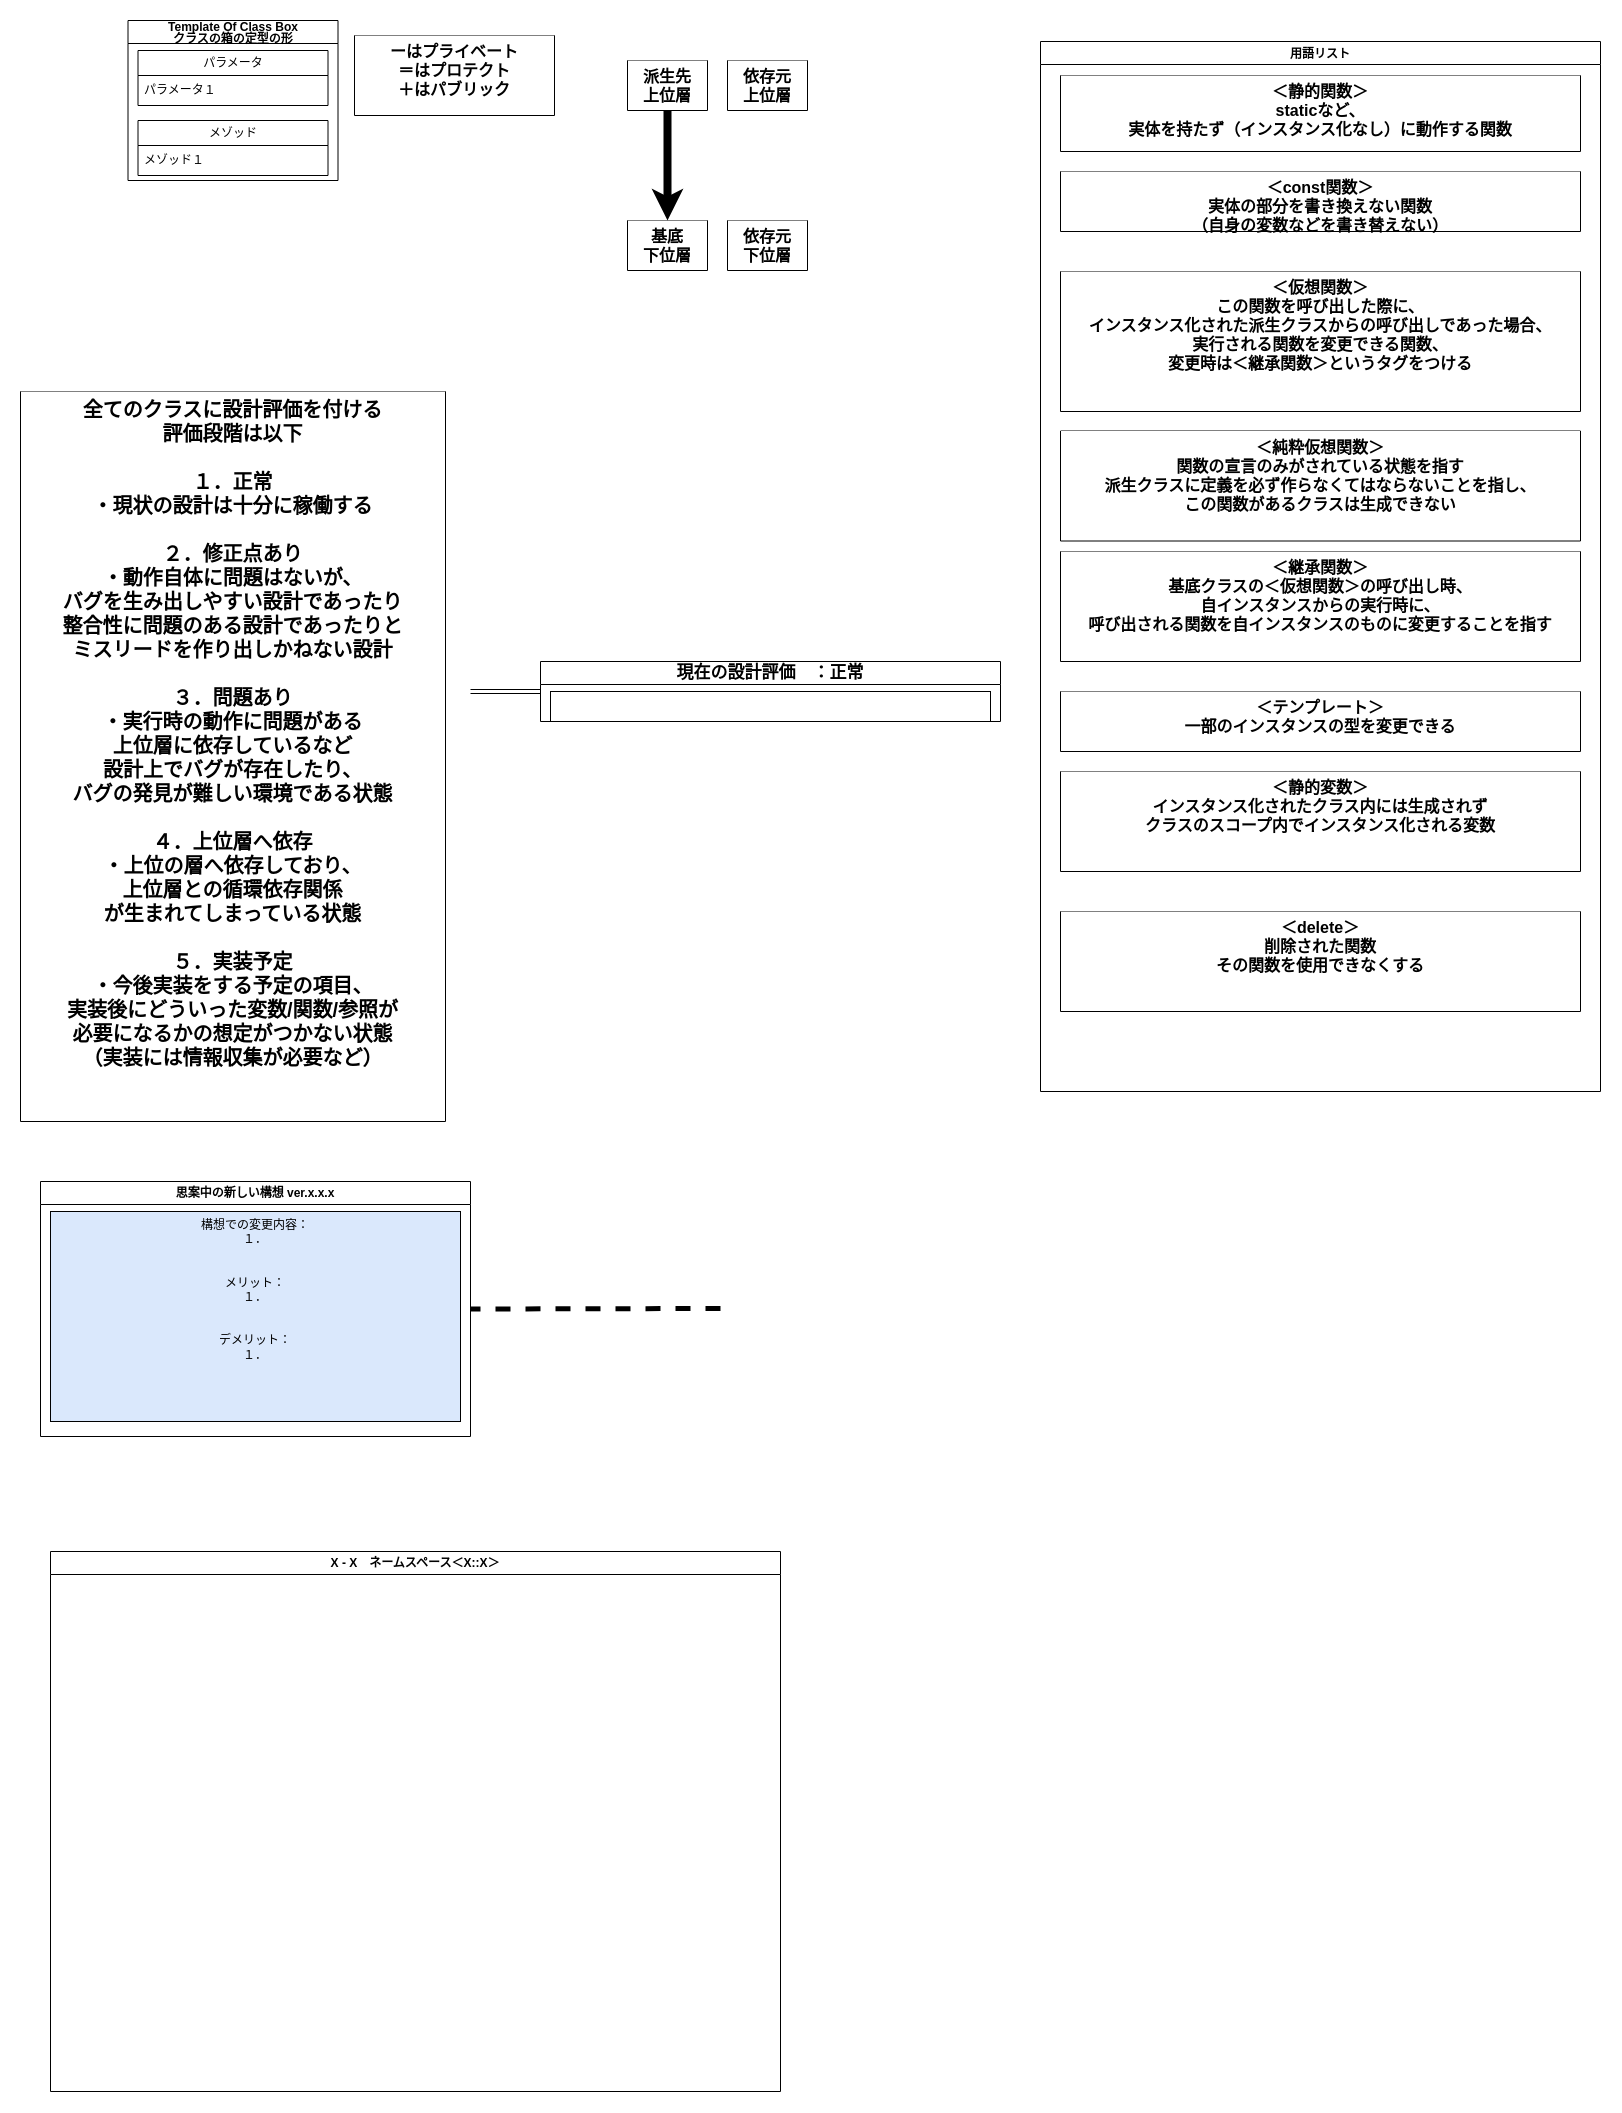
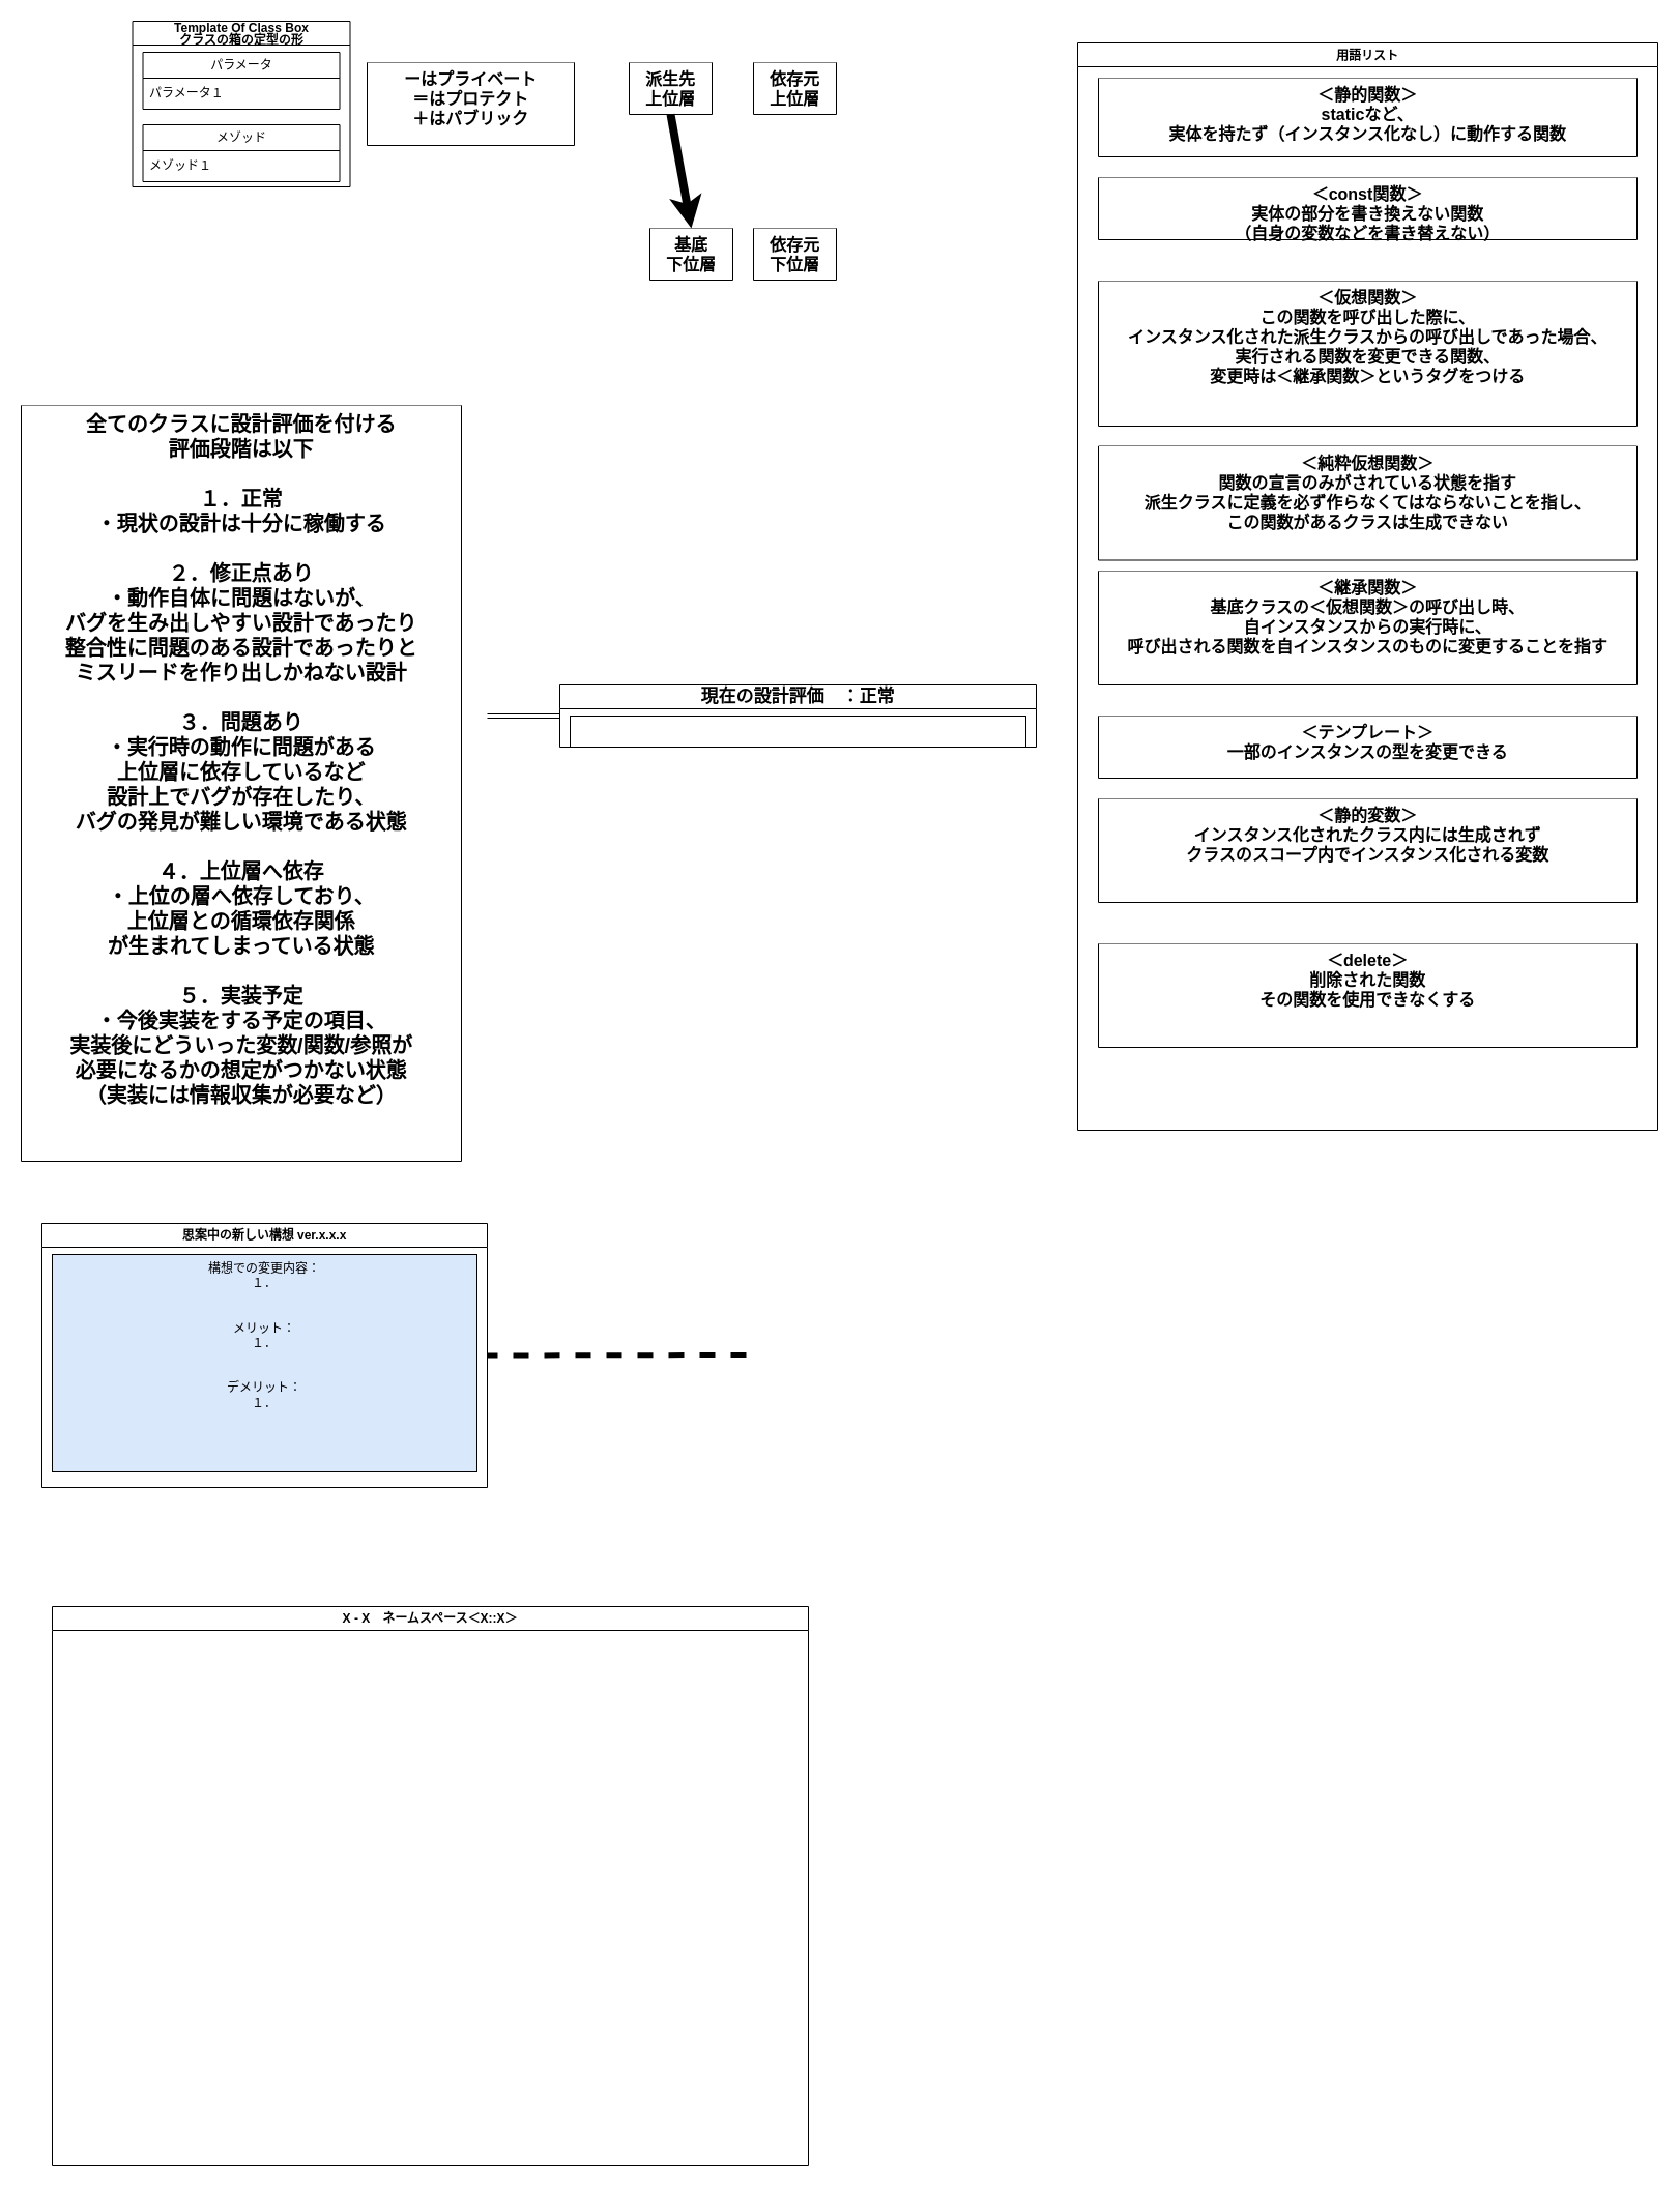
- <mxCell id="2" value="ーはプライベート&#10;＝はプロテクト&#10;＋はパブリック" style="swimlane;startSize=0;swimlaneFillColor=default;verticalAlign=top;align=center;fontSize=16;" parent="1" vertex="1"><mxGeometry x="354" y="35" width="200" height="80" as="geometry" /></mxCell>
+ <mxCell id="2" value="ーはプライベート&#10;＝はプロテクト&#10;＋はパブリック" style="swimlane;startSize=0;swimlaneFillColor=default;verticalAlign=top;align=center;fontSize=16;" parent="1" vertex="1"><mxGeometry x="354" y="60" width="200" height="80" as="geometry" /></mxCell>
- <mxCell id="14" value="派生先&#10;上位層" style="swimlane;startSize=0;swimlaneFillColor=default;verticalAlign=top;align=center;fontSize=16;" parent="1" vertex="1"><mxGeometry x="627" y="60" width="80" height="50" as="geometry" /></mxCell>
+ <mxCell id="14" value="派生先&#10;上位層" style="swimlane;startSize=0;swimlaneFillColor=default;verticalAlign=top;align=center;fontSize=16;" parent="1" vertex="1"><mxGeometry x="607" y="60" width="80" height="50" as="geometry" /></mxCell>
